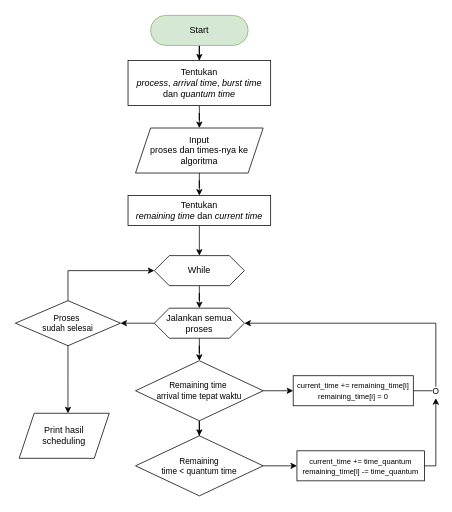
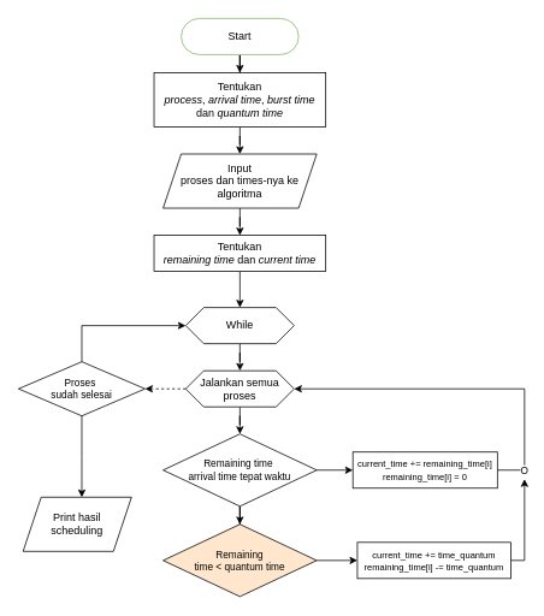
- <mxCell id="3" value="Start" style="rounded=1;whiteSpace=wrap;html=1;arcSize=50;fillColor=#d5e8d4;strokeColor=#82b366;" vertex="1" parent="1"><mxGeometry x="200" y="20" width="130" height="40" as="geometry" /></mxCell>
+ <mxCell id="3" value="Start" style="rounded=1;whiteSpace=wrap;html=1;arcSize=50;fillColor=#ffffff;strokeColor=#82b366;" vertex="1" parent="1"><mxGeometry x="200" y="20" width="130" height="40" as="geometry" /></mxCell>
- <mxCell id="12" value="" style="edgeStyle=orthogonalEdgeStyle;rounded=0;orthogonalLoop=1;jettySize=auto;html=1;" edge="1" parent="1" source="14" target="27"><mxGeometry relative="1" as="geometry" /></mxCell>
+ <mxCell id="12" value="" style="edgeStyle=orthogonalEdgeStyle;rounded=0;orthogonalLoop=1;jettySize=auto;html=1;dashed=1;" edge="1" parent="1" source="14" target="27"><mxGeometry relative="1" as="geometry" /></mxCell>
- <mxCell id="19" value="&lt;p style=&quot;line-height: 110%; font-size: 11px;&quot; align=&quot;center&quot; class=&quot;MsoNormal&quot;&gt;Remaining&lt;br&gt;time &amp;lt; quantum time&lt;/p&gt;" style="rhombus;whiteSpace=wrap;html=1;rounded=0;shadow=0;align=center;" vertex="1" parent="1"><mxGeometry x="180" y="580" width="170" height="80" as="geometry" /></mxCell>
+ <mxCell id="19" value="&lt;p style=&quot;line-height: 110%; font-size: 11px;&quot; align=&quot;center&quot; class=&quot;MsoNormal&quot;&gt;Remaining&lt;br&gt;time &amp;lt; quantum time&lt;/p&gt;" style="rhombus;whiteSpace=wrap;html=1;rounded=0;shadow=0;align=center;fillColor=#ffe6cc;" vertex="1" parent="1"><mxGeometry x="180" y="580" width="170" height="80" as="geometry" /></mxCell>
